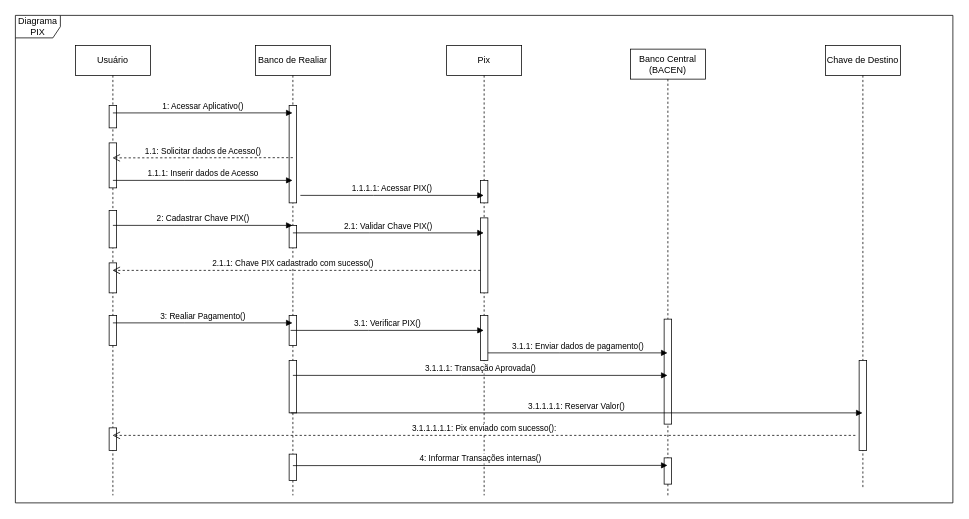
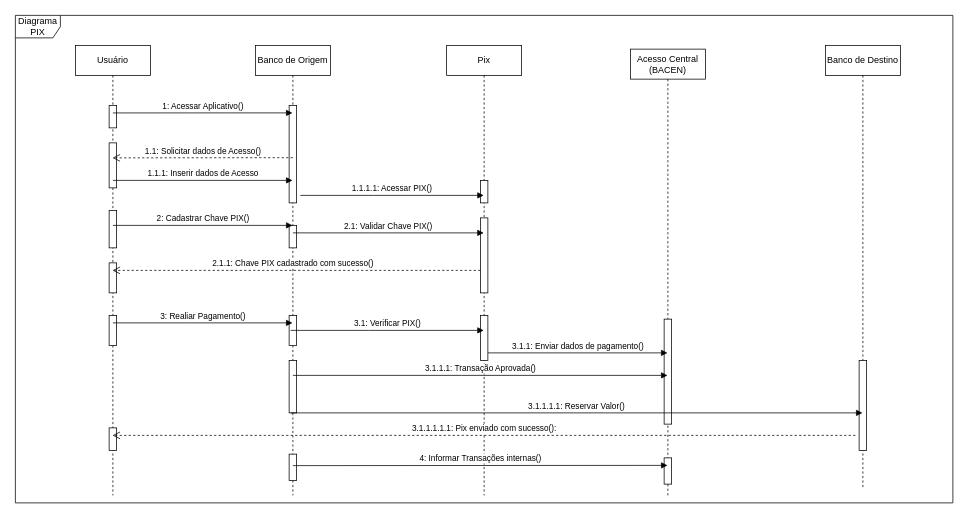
- <mxCell id="10" value="Banco de Realiar" style="shape=umlLifeline;perimeter=lifelinePerimeter;whiteSpace=wrap;html=1;container=1;dropTarget=0;collapsible=0;recursiveResize=0;outlineConnect=0;portConstraint=eastwest;newEdgeStyle={&quot;edgeStyle&quot;:&quot;elbowEdgeStyle&quot;,&quot;elbow&quot;:&quot;vertical&quot;,&quot;curved&quot;:0,&quot;rounded&quot;:0};" vertex="1" parent="1"><mxGeometry x="340" y="60" width="100" height="600" as="geometry" /></mxCell>
+ <mxCell id="10" value="Banco de Origem" style="shape=umlLifeline;perimeter=lifelinePerimeter;whiteSpace=wrap;html=1;container=1;dropTarget=0;collapsible=0;recursiveResize=0;outlineConnect=0;portConstraint=eastwest;newEdgeStyle={&quot;edgeStyle&quot;:&quot;elbowEdgeStyle&quot;,&quot;elbow&quot;:&quot;vertical&quot;,&quot;curved&quot;:0,&quot;rounded&quot;:0};" vertex="1" parent="1"><mxGeometry x="340" y="60" width="100" height="600" as="geometry" /></mxCell>
- <mxCell id="30" value="Chave de Destino" style="shape=umlLifeline;perimeter=lifelinePerimeter;whiteSpace=wrap;html=1;container=1;dropTarget=0;collapsible=0;recursiveResize=0;outlineConnect=0;portConstraint=eastwest;newEdgeStyle={&quot;edgeStyle&quot;:&quot;elbowEdgeStyle&quot;,&quot;elbow&quot;:&quot;vertical&quot;,&quot;curved&quot;:0,&quot;rounded&quot;:0};" vertex="1" parent="1"><mxGeometry x="1100" y="60" width="100" height="590" as="geometry" /></mxCell>
+ <mxCell id="30" value="Banco de Destino" style="shape=umlLifeline;perimeter=lifelinePerimeter;whiteSpace=wrap;html=1;container=1;dropTarget=0;collapsible=0;recursiveResize=0;outlineConnect=0;portConstraint=eastwest;newEdgeStyle={&quot;edgeStyle&quot;:&quot;elbowEdgeStyle&quot;,&quot;elbow&quot;:&quot;vertical&quot;,&quot;curved&quot;:0,&quot;rounded&quot;:0};" vertex="1" parent="1"><mxGeometry x="1100" y="60" width="100" height="590" as="geometry" /></mxCell>
- <mxCell id="20" value="Banco Central (BACEN)" style="shape=umlLifeline;perimeter=lifelinePerimeter;whiteSpace=wrap;html=1;container=1;dropTarget=0;collapsible=0;recursiveResize=0;outlineConnect=0;portConstraint=eastwest;newEdgeStyle={&quot;edgeStyle&quot;:&quot;elbowEdgeStyle&quot;,&quot;elbow&quot;:&quot;vertical&quot;,&quot;curved&quot;:0,&quot;rounded&quot;:0};" vertex="1" parent="1"><mxGeometry x="840" y="65" width="100" height="595" as="geometry" /></mxCell>
+ <mxCell id="20" value="Acesso Central (BACEN)" style="shape=umlLifeline;perimeter=lifelinePerimeter;whiteSpace=wrap;html=1;container=1;dropTarget=0;collapsible=0;recursiveResize=0;outlineConnect=0;portConstraint=eastwest;newEdgeStyle={&quot;edgeStyle&quot;:&quot;elbowEdgeStyle&quot;,&quot;elbow&quot;:&quot;vertical&quot;,&quot;curved&quot;:0,&quot;rounded&quot;:0};" vertex="1" parent="1"><mxGeometry x="840" y="65" width="100" height="595" as="geometry" /></mxCell>
